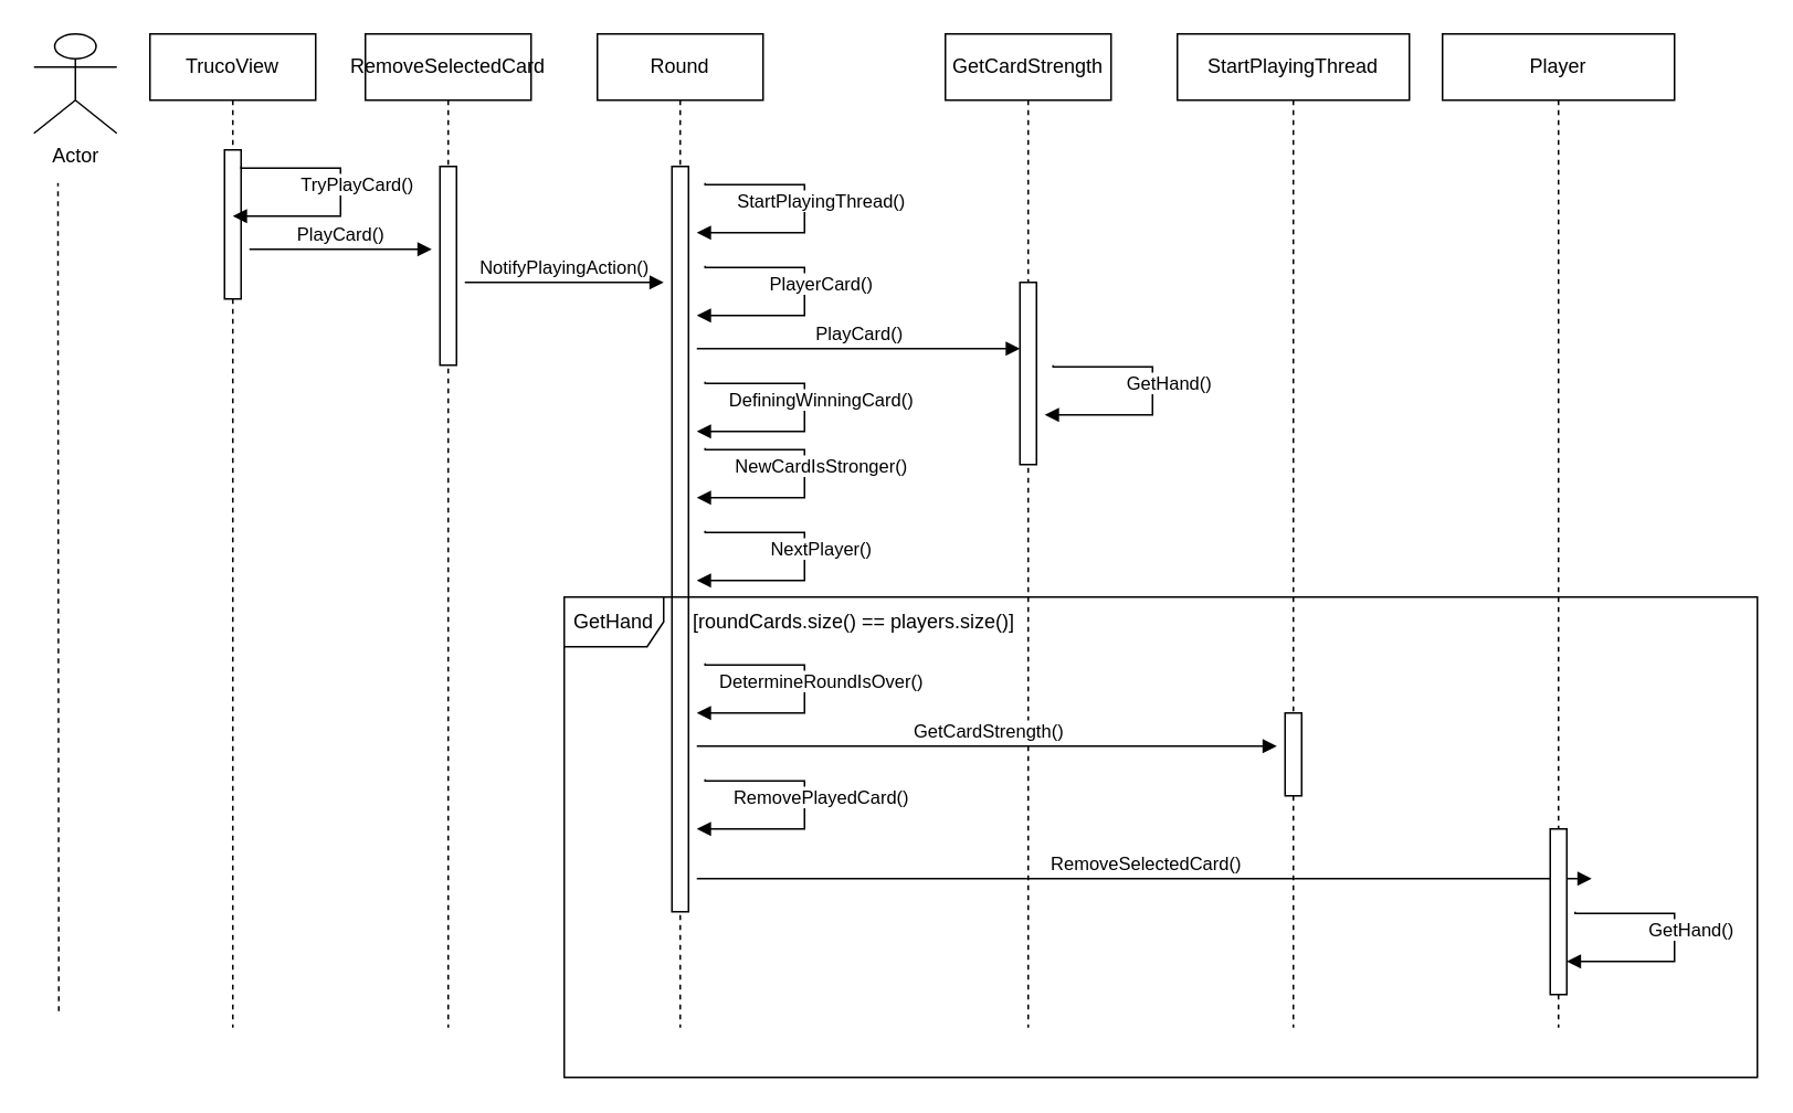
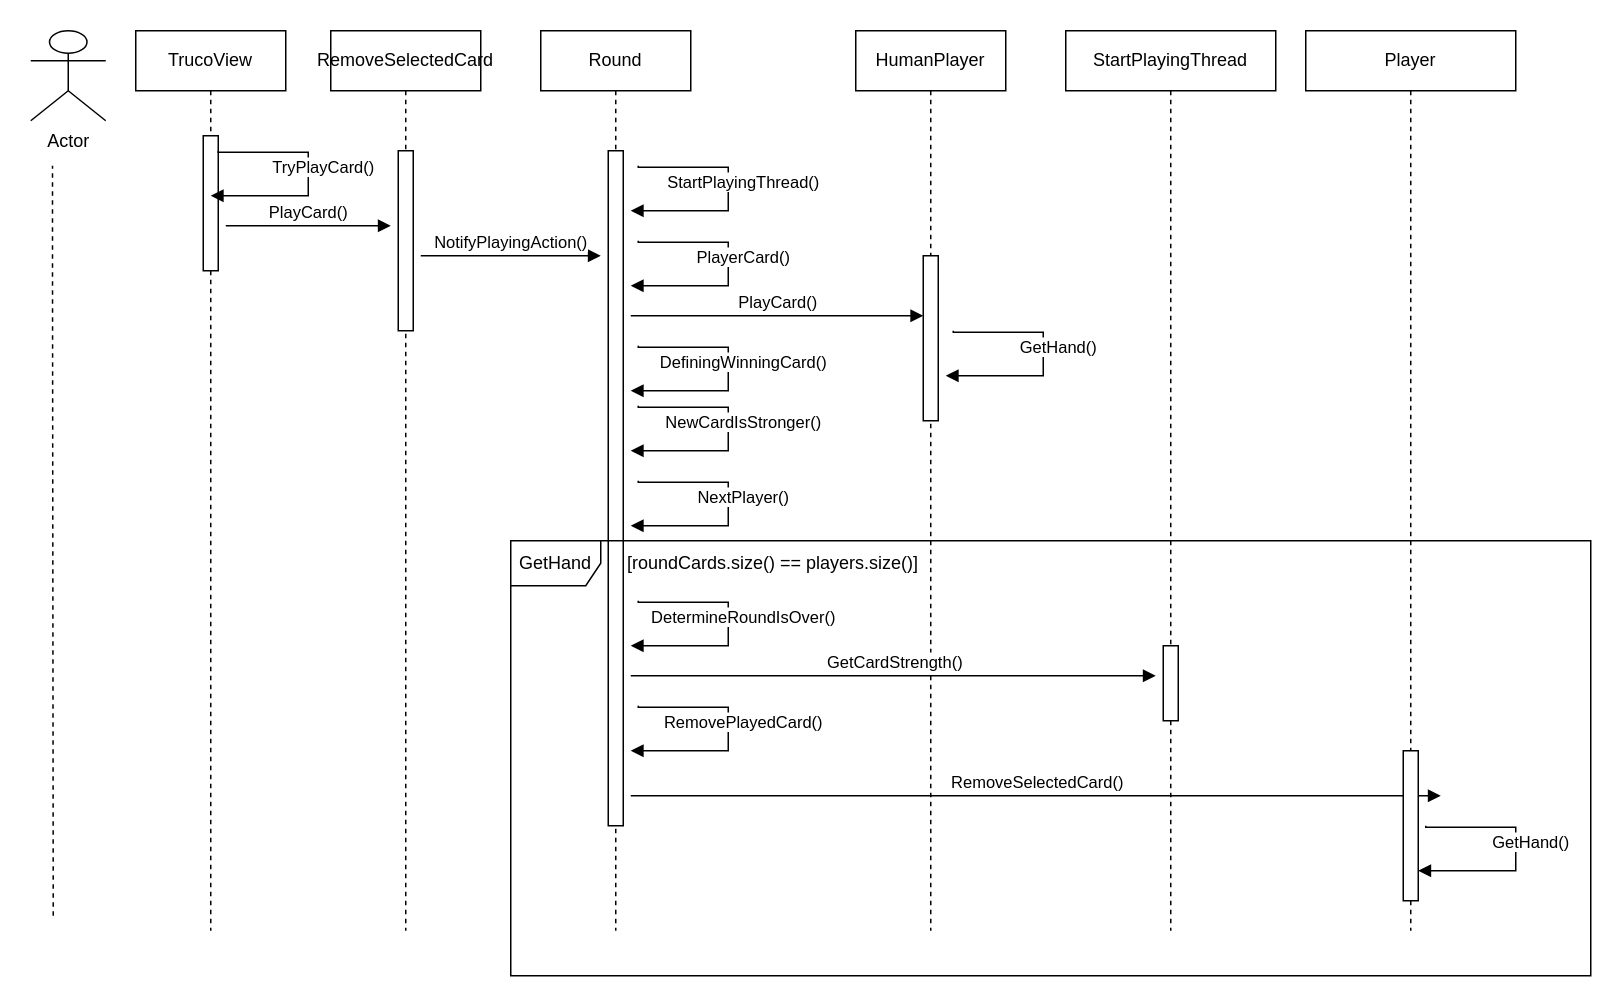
- <mxCell id="12" value="GetCardStrength" style="shape=umlLifeline;perimeter=lifelinePerimeter;whiteSpace=wrap;html=1;container=0;dropTarget=0;collapsible=0;recursiveResize=0;outlineConnect=0;portConstraint=eastwest;newEdgeStyle={&quot;edgeStyle&quot;:&quot;elbowEdgeStyle&quot;,&quot;elbow&quot;:&quot;vertical&quot;,&quot;curved&quot;:0,&quot;rounded&quot;:0};" vertex="1" parent="1"><mxGeometry x="570" y="20" width="100" height="600" as="geometry" /></mxCell>
+ <mxCell id="12" value="HumanPlayer" style="shape=umlLifeline;perimeter=lifelinePerimeter;whiteSpace=wrap;html=1;container=0;dropTarget=0;collapsible=0;recursiveResize=0;outlineConnect=0;portConstraint=eastwest;newEdgeStyle={&quot;edgeStyle&quot;:&quot;elbowEdgeStyle&quot;,&quot;elbow&quot;:&quot;vertical&quot;,&quot;curved&quot;:0,&quot;rounded&quot;:0};" vertex="1" parent="1"><mxGeometry x="570" y="20" width="100" height="600" as="geometry" /></mxCell>
